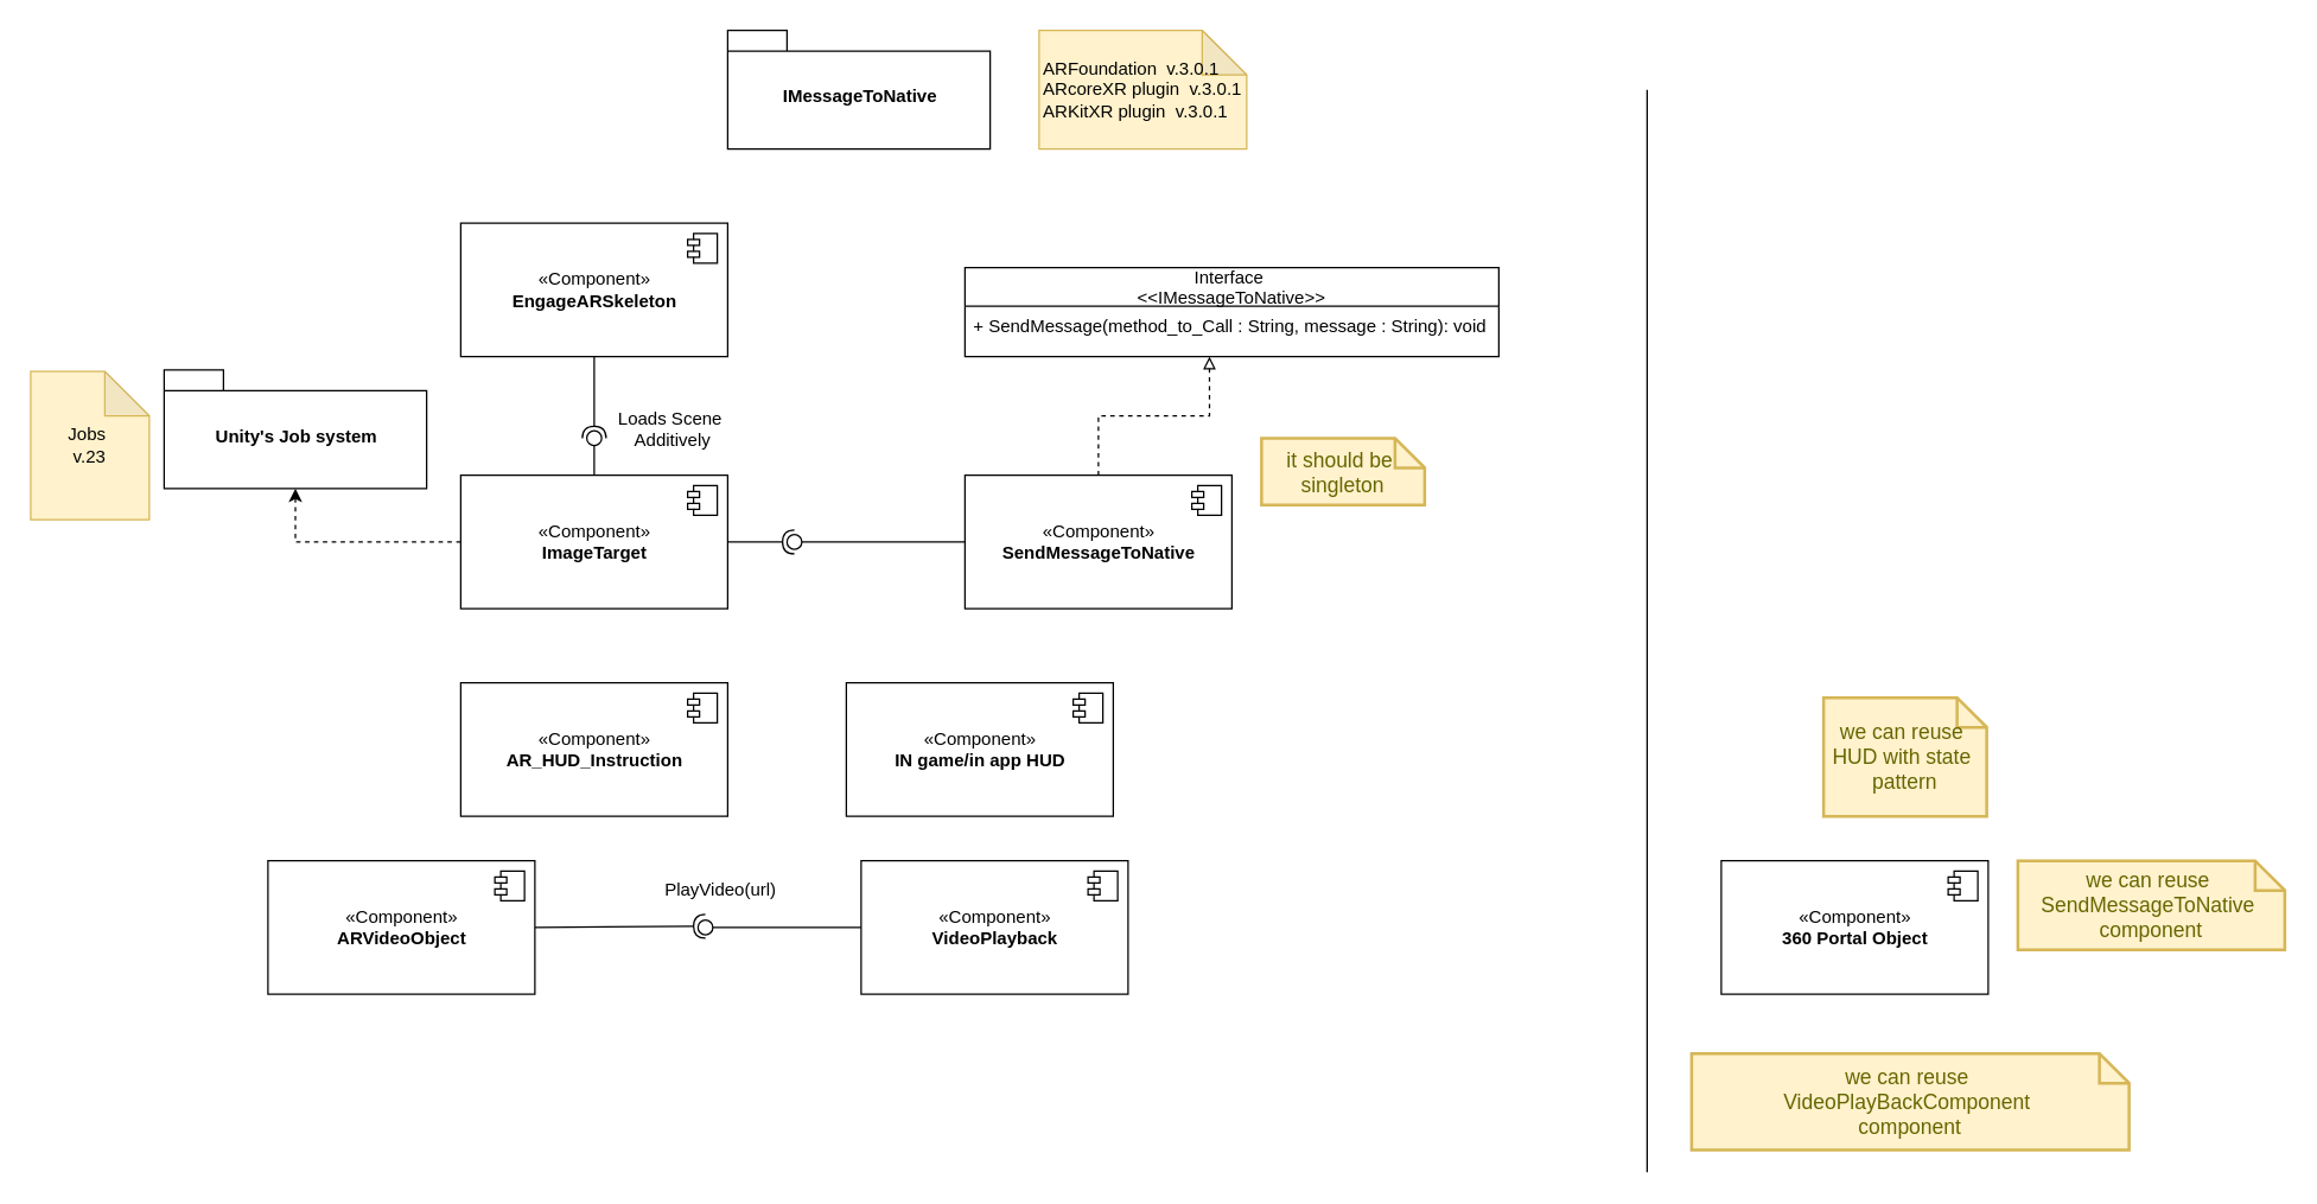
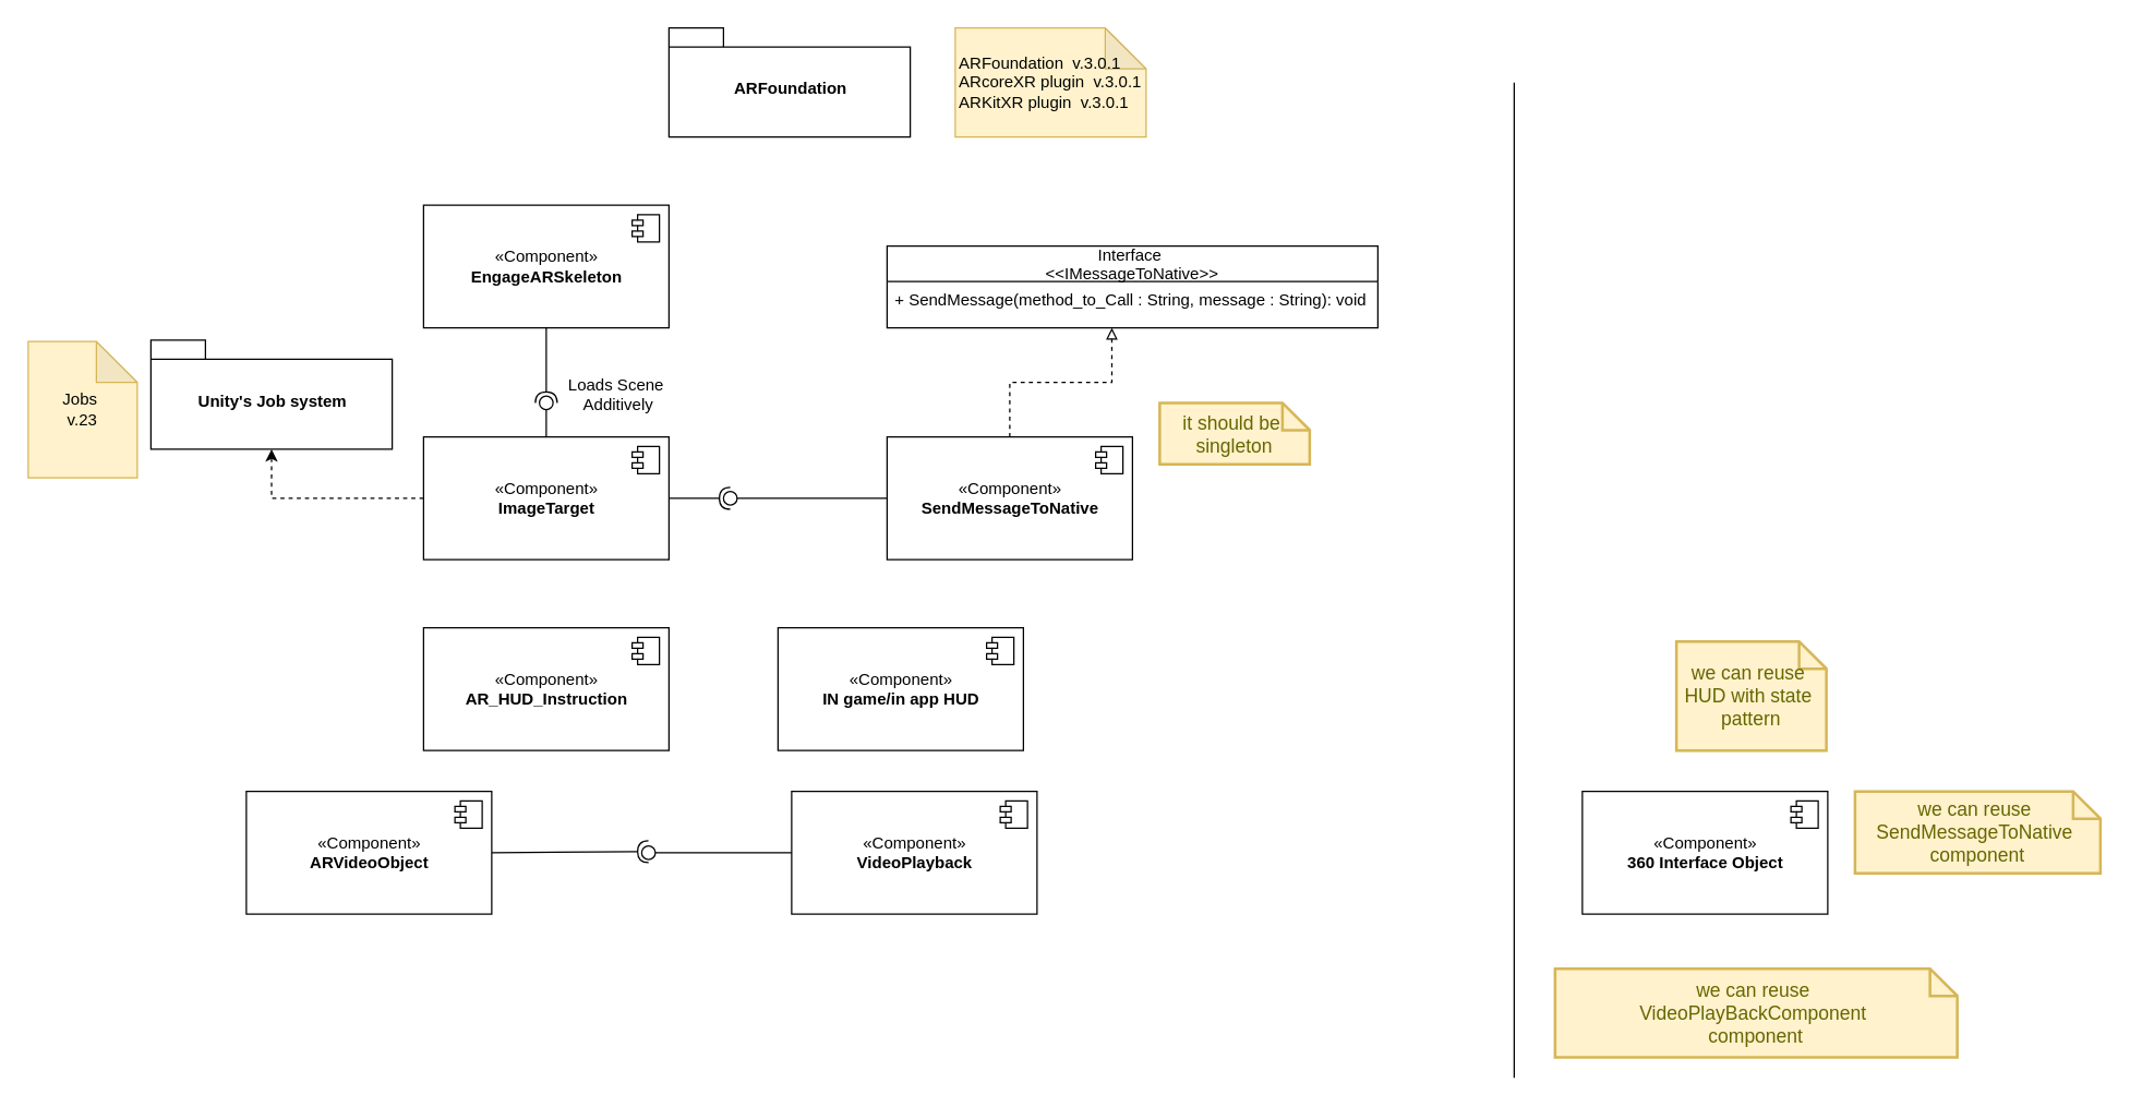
- <mxCell id="38" value="IMessageToNative" style="shape=folder;fontStyle=1;spacingTop=10;tabWidth=40;tabHeight=14;tabPosition=left;html=1;" parent="1" vertex="1"><mxGeometry x="490" y="20" width="177" height="80" as="geometry" /></mxCell>
+ <mxCell id="38" value="ARFoundation" style="shape=folder;fontStyle=1;spacingTop=10;tabWidth=40;tabHeight=14;tabPosition=left;html=1;" parent="1" vertex="1"><mxGeometry x="490" y="20" width="177" height="80" as="geometry" /></mxCell>
- <mxCell id="24" value="PlayVideo(url)" style="text;html=1;align=center;verticalAlign=middle;resizable=0;points=[];autosize=1;" parent="1" vertex="1"><mxGeometry x="440" y="590" width="90" height="20" as="geometry" /></mxCell>
- <mxCell id="31" value="«Component»&lt;br&gt;&lt;b&gt;360 Portal Object&lt;/b&gt;" style="html=1;dropTarget=0;" parent="1" vertex="1"><mxGeometry x="1160" y="580" width="180" height="90" as="geometry" /></mxCell>
+ <mxCell id="31" value="«Component»&lt;br&gt;&lt;b&gt;360 Interface Object&lt;/b&gt;" style="html=1;dropTarget=0;" parent="1" vertex="1"><mxGeometry x="1160" y="580" width="180" height="90" as="geometry" /></mxCell>
